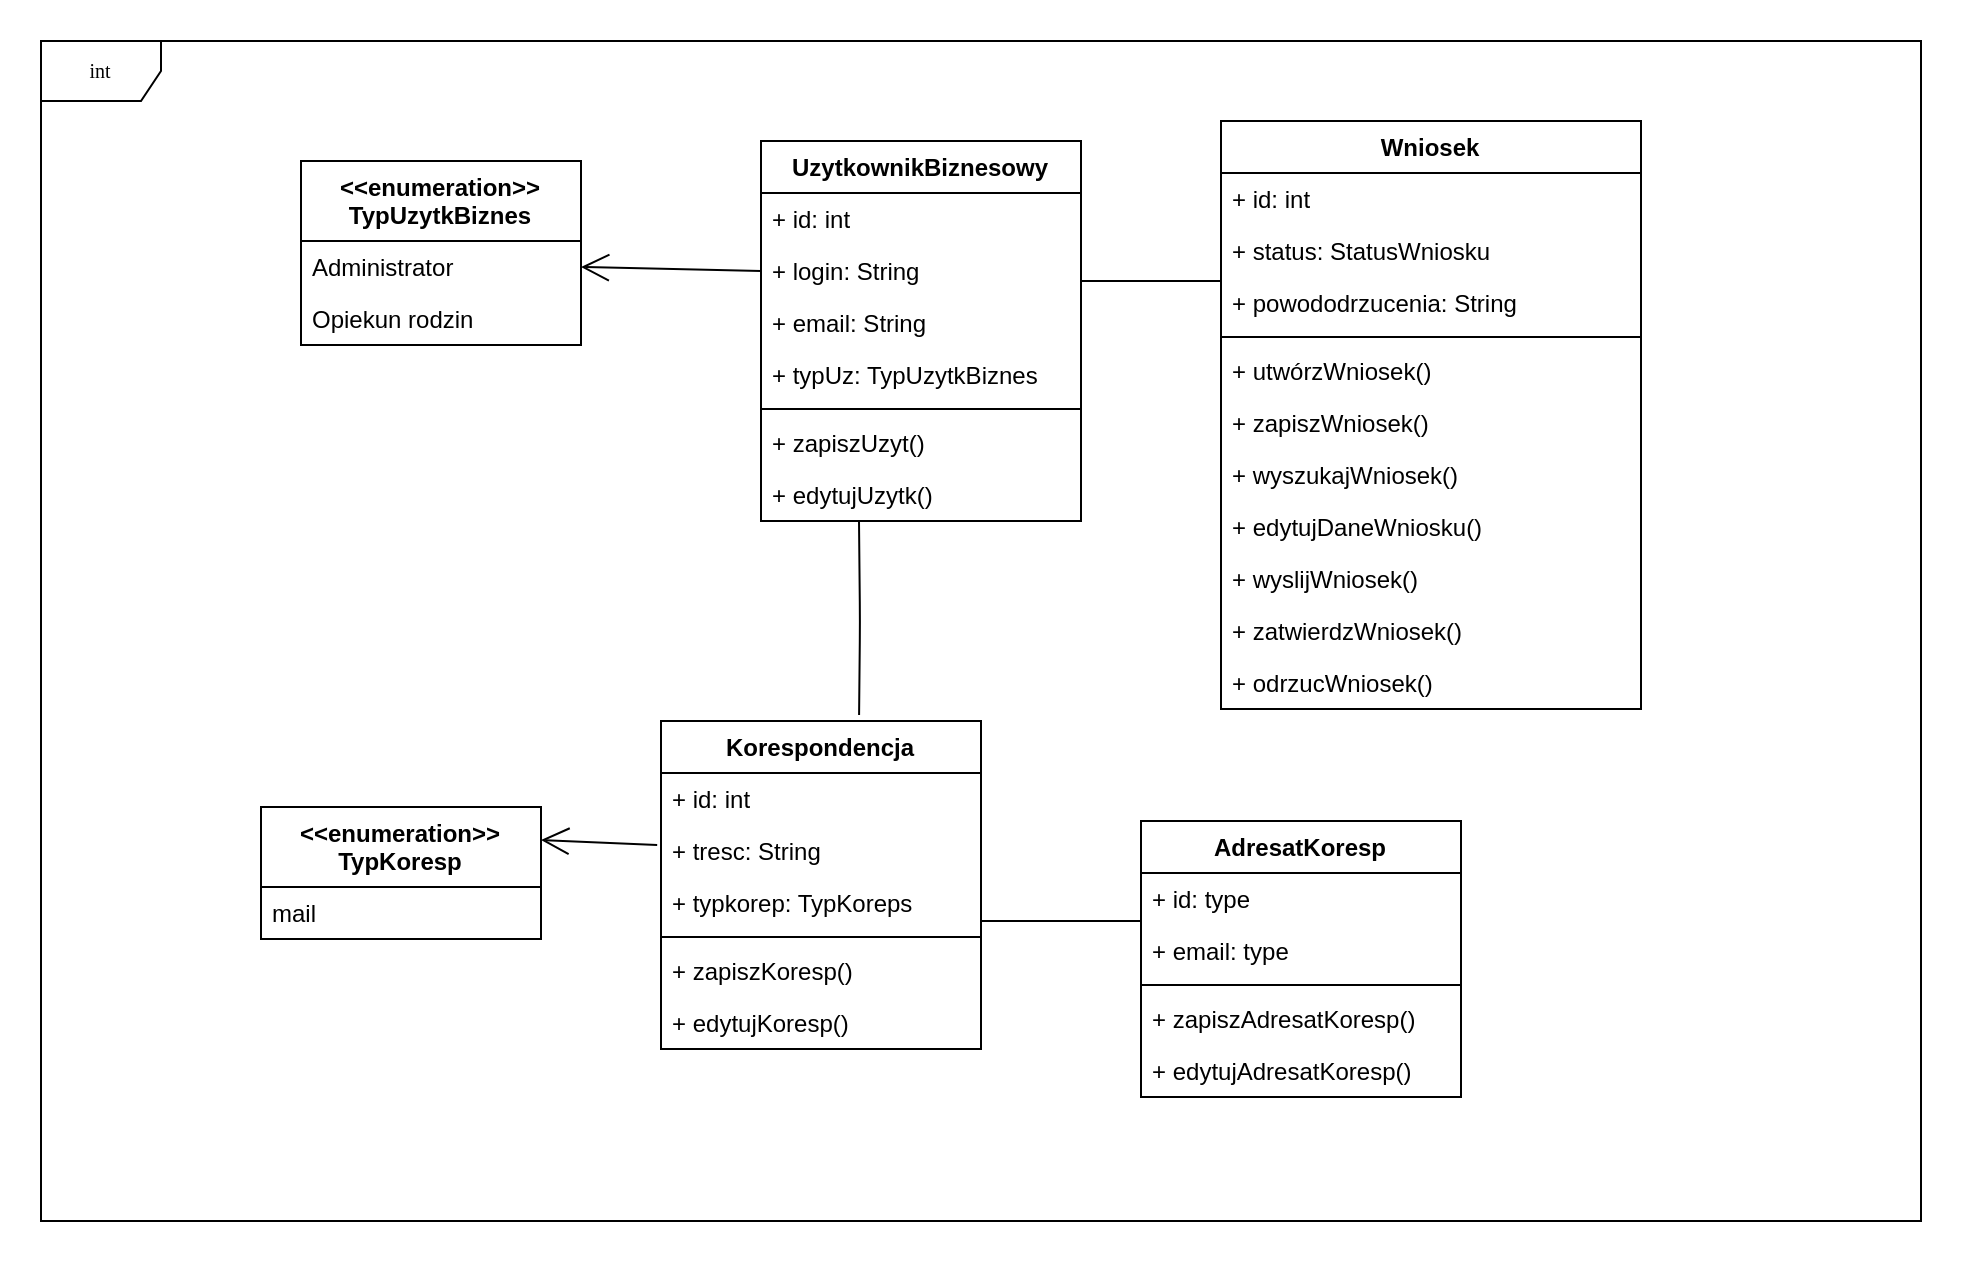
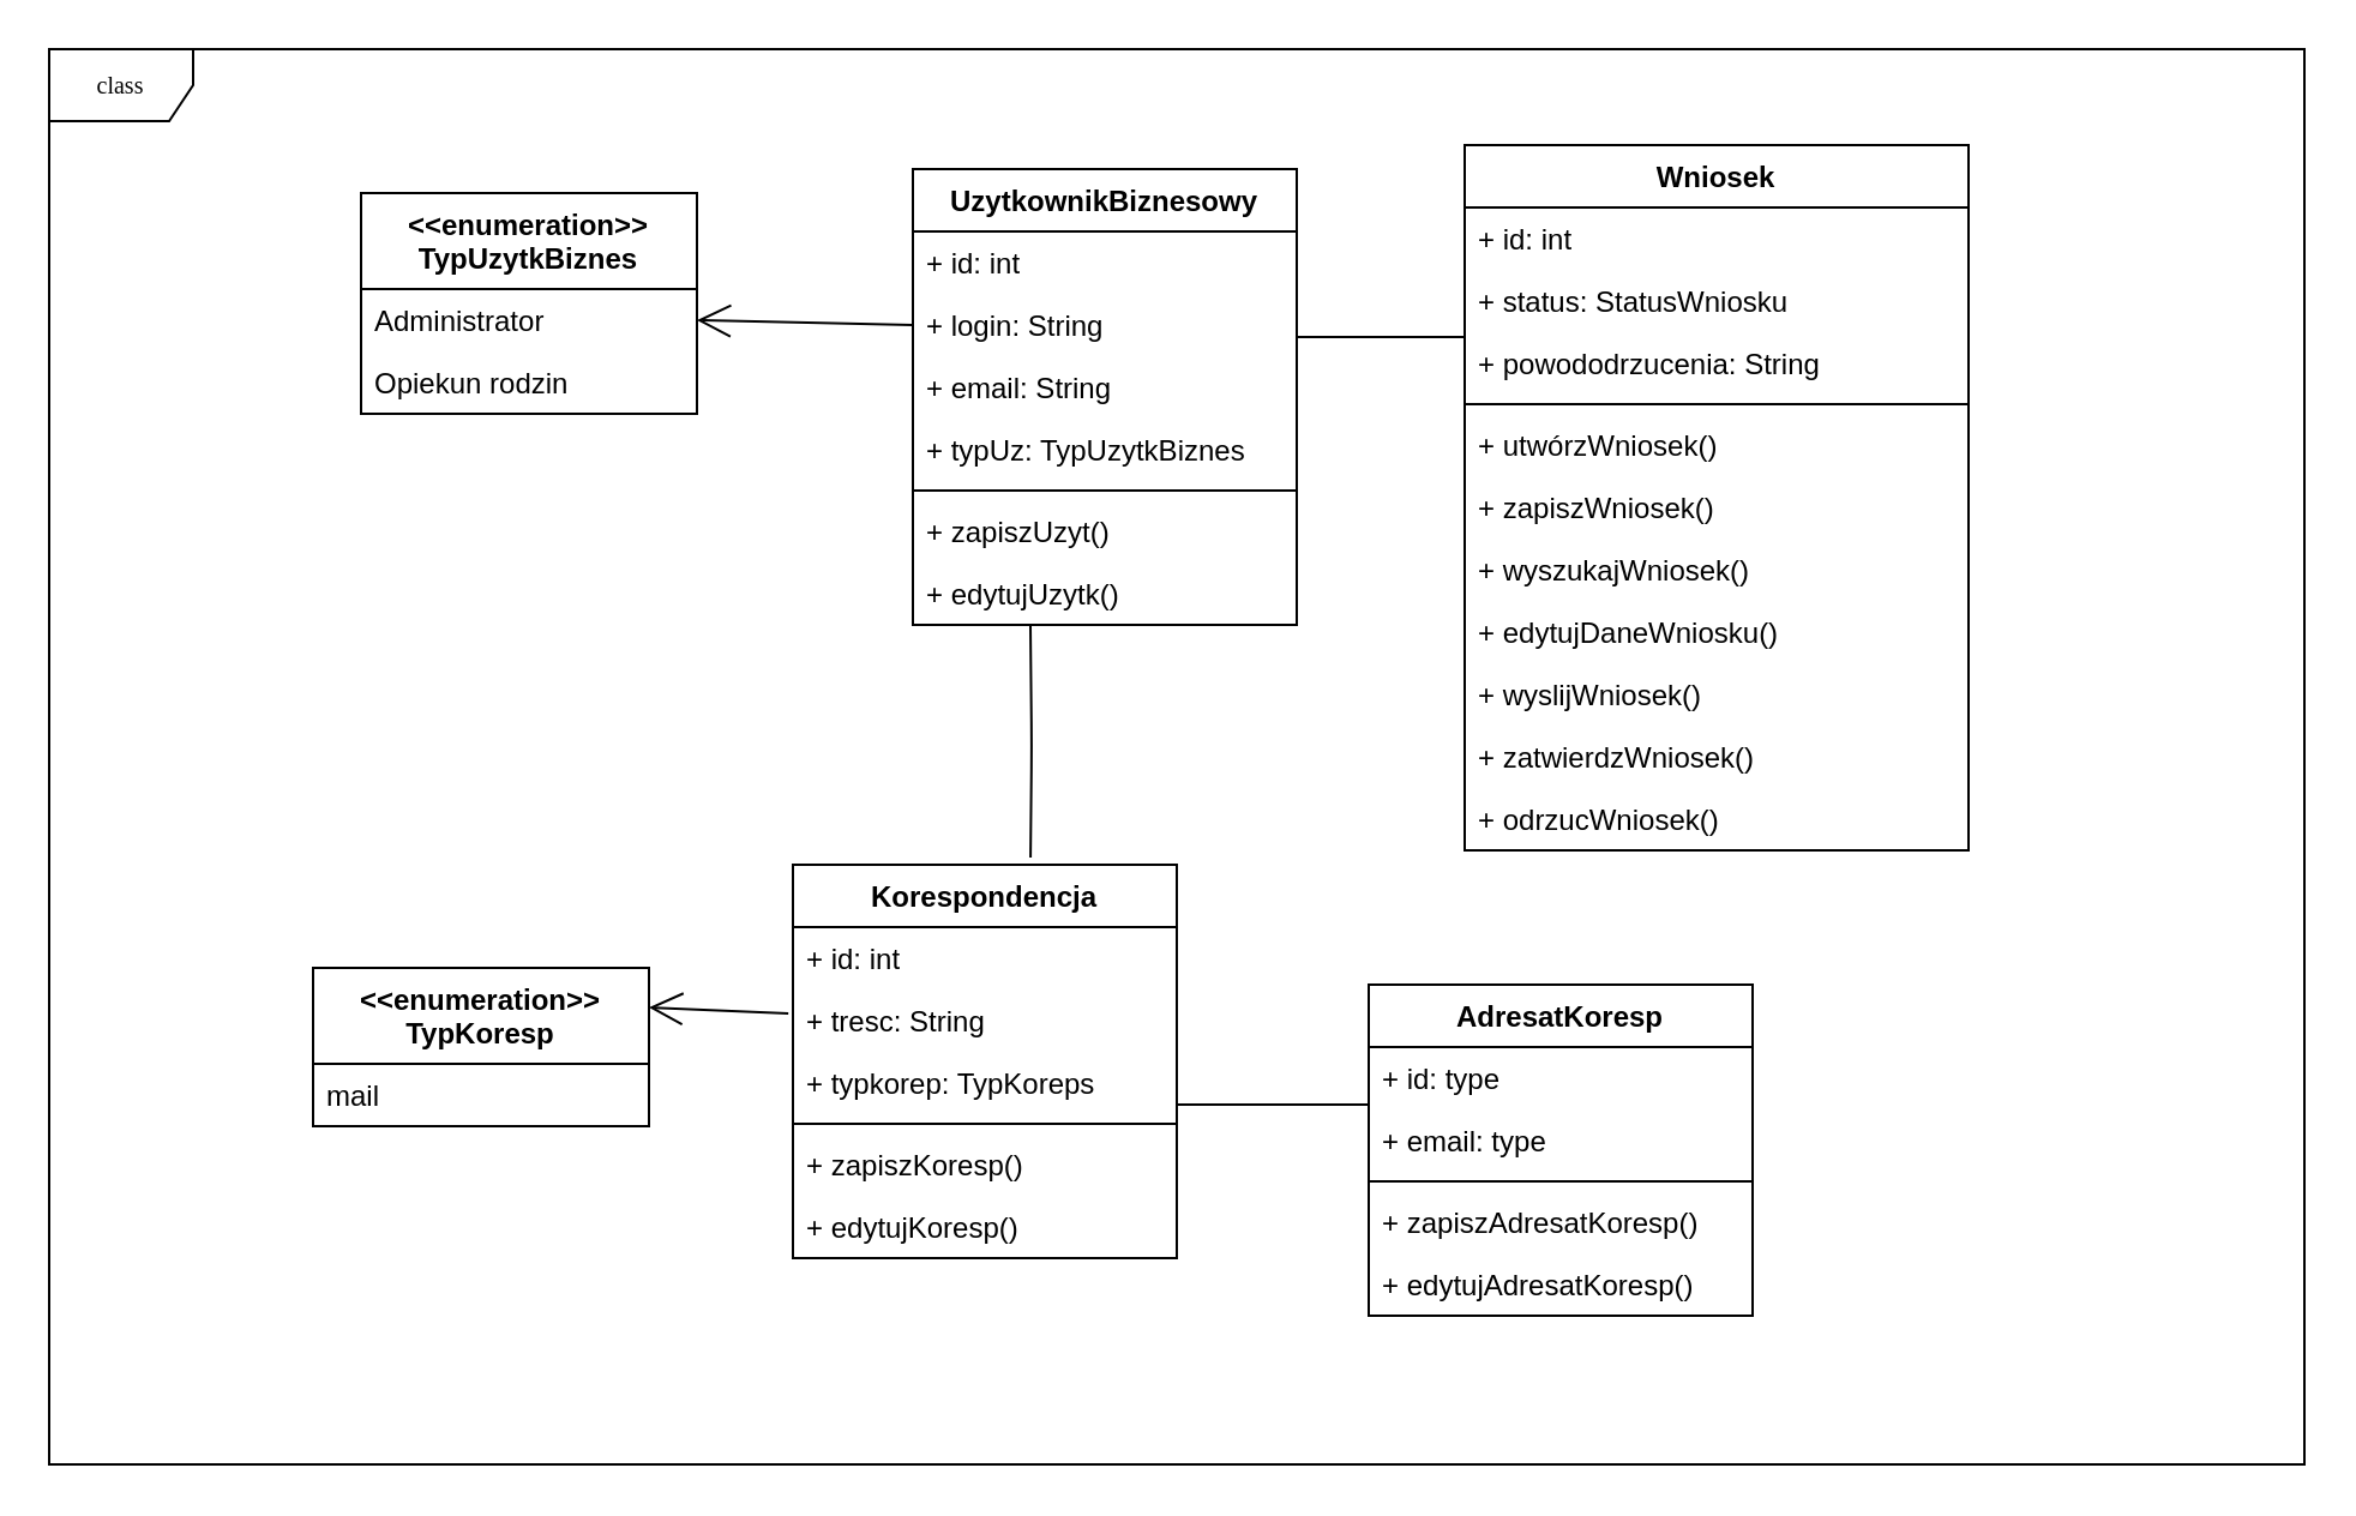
- <mxCell id="45" value="int" style="shape=umlFrame;whiteSpace=wrap;html=1;rounded=0;shadow=0;comic=0;labelBackgroundColor=none;strokeWidth=1;fontFamily=Verdana;fontSize=10;align=center;" vertex="1" parent="1"><mxGeometry x="20" y="20" width="940" height="590" as="geometry" /></mxCell>
+ <mxCell id="45" value="class" style="shape=umlFrame;whiteSpace=wrap;html=1;rounded=0;shadow=0;comic=0;labelBackgroundColor=none;strokeWidth=1;fontFamily=Verdana;fontSize=10;align=center;" vertex="1" parent="1"><mxGeometry x="20" y="20" width="940" height="590" as="geometry" /></mxCell>
